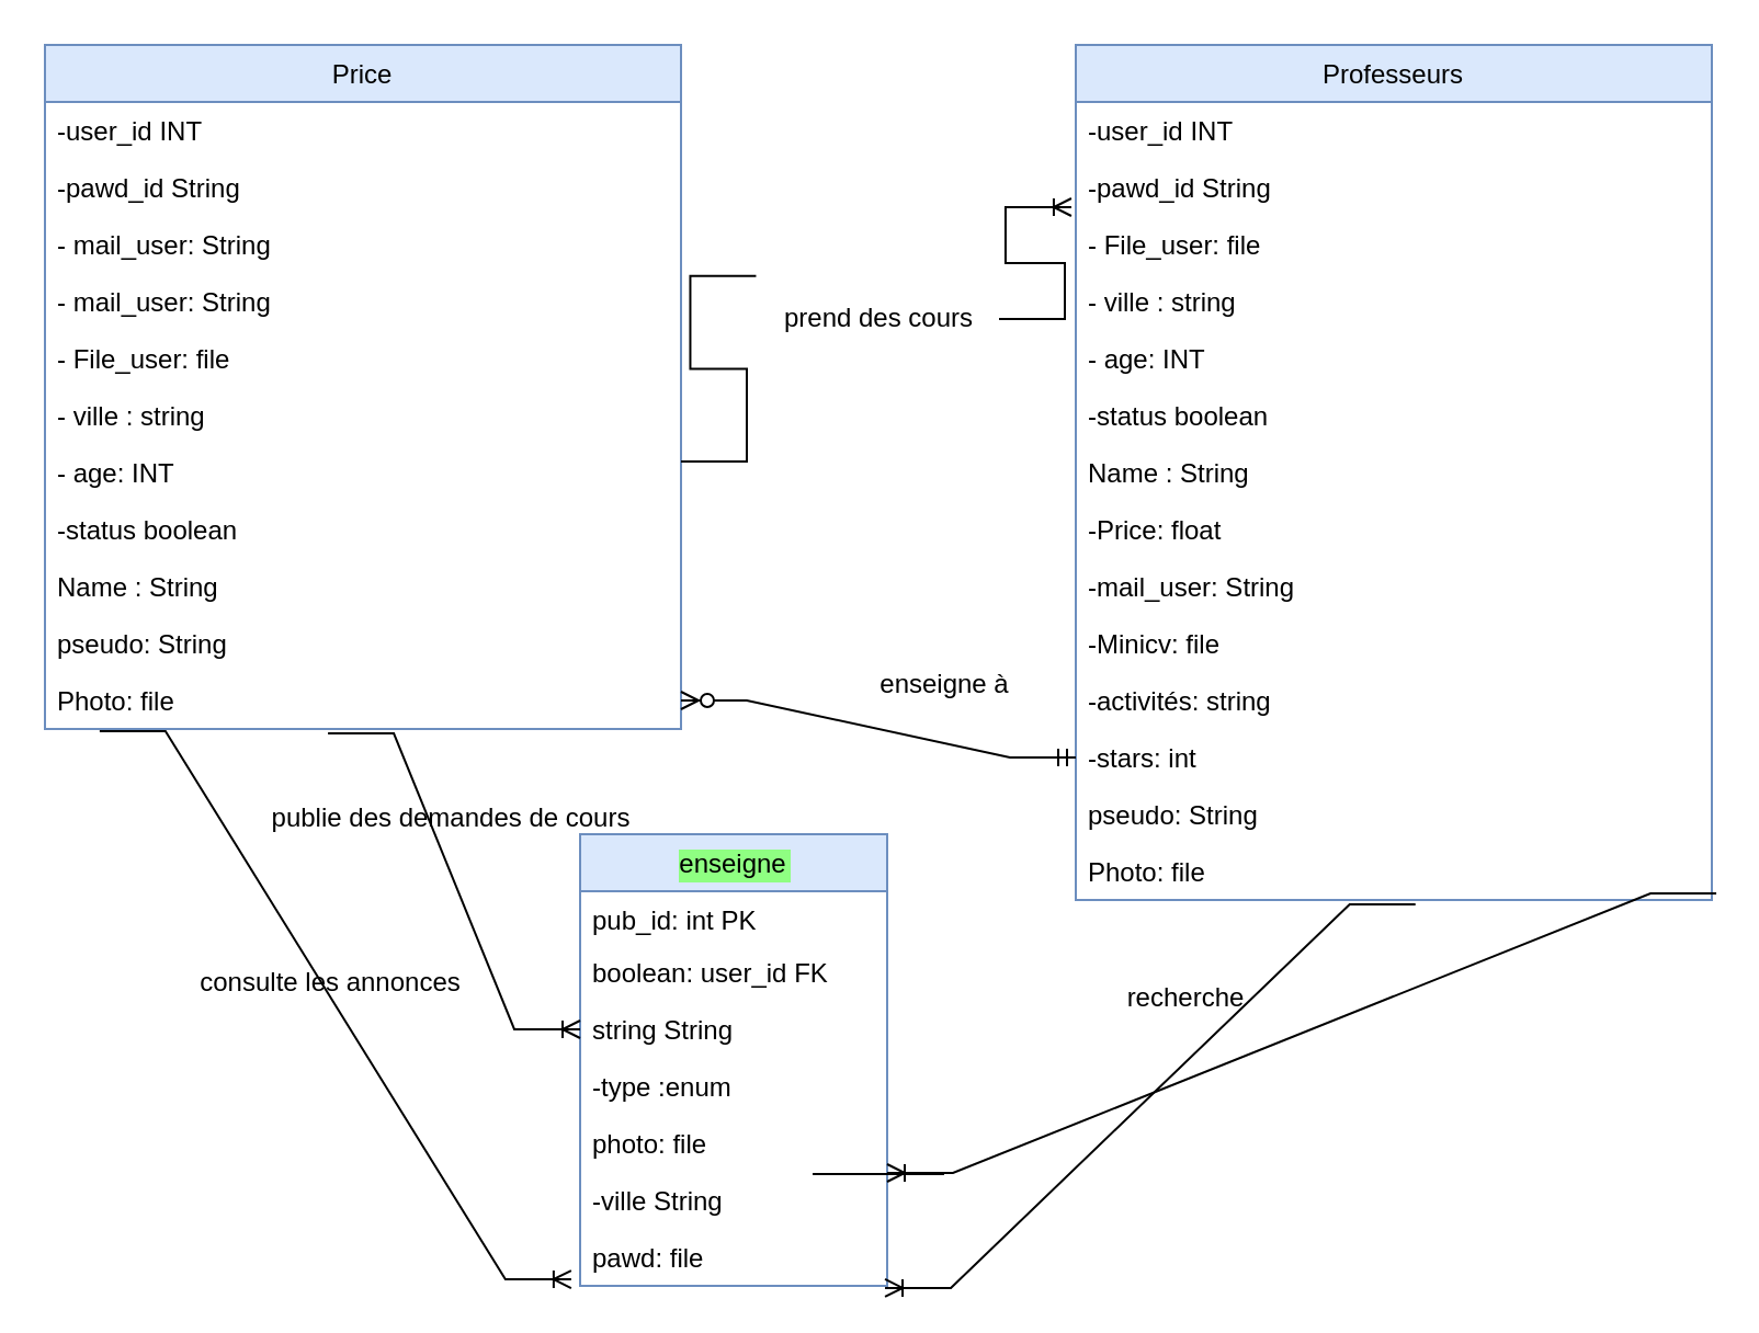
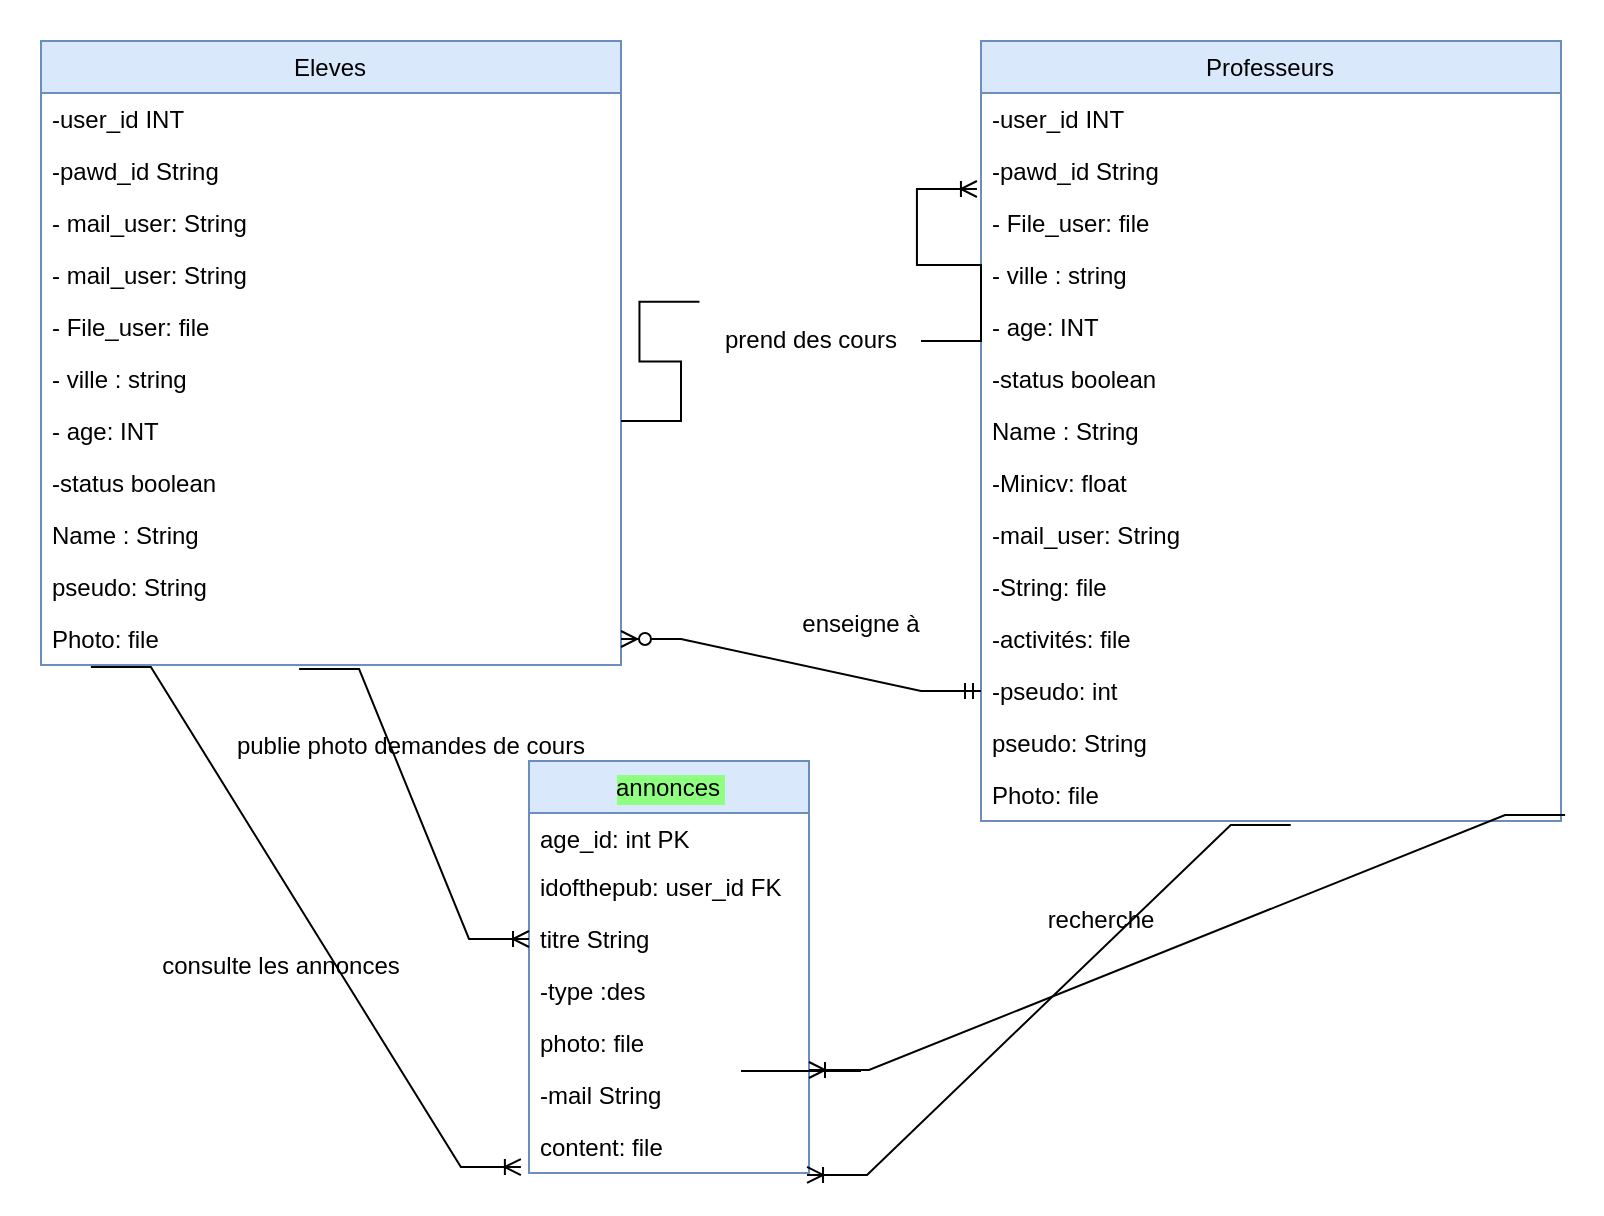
- <mxCell id="10" value="Price" style="swimlane;fontStyle=0;childLayout=stackLayout;horizontal=1;startSize=26;fillColor=#dae8fc;horizontalStack=0;resizeParent=1;resizeParentMax=0;resizeLast=0;collapsible=1;marginBottom=0;strokeColor=#6c8ebf;" parent="1" vertex="1"><mxGeometry x="20" y="20" width="290" height="312" as="geometry" /></mxCell>
+ <mxCell id="10" value="Eleves" style="swimlane;fontStyle=0;childLayout=stackLayout;horizontal=1;startSize=26;fillColor=#dae8fc;horizontalStack=0;resizeParent=1;resizeParentMax=0;resizeLast=0;collapsible=1;marginBottom=0;strokeColor=#6c8ebf;" parent="1" vertex="1"><mxGeometry x="20" y="20" width="290" height="312" as="geometry" /></mxCell>
- <mxCell id="48" value="prend des cours" style="text;html=1;align=center;verticalAlign=middle;resizable=0;points=[];autosize=1;strokeColor=none;fillColor=none;" parent="1" vertex="1"><mxGeometry x="345" y="130" width="110" height="30" as="geometry" /></mxCell>
+ <mxCell id="48" value="prend des cours" style="text;html=1;align=center;verticalAlign=middle;resizable=0;points=[];autosize=1;strokeColor=none;fillColor=none;" parent="1" vertex="1"><mxGeometry x="350" y="155" width="110" height="30" as="geometry" /></mxCell>
- <mxCell id="30" value="-Price: float" style="text;strokeColor=none;fillColor=none;align=left;verticalAlign=top;spacingLeft=4;spacingRight=4;overflow=hidden;rotatable=0;points=[[0,0.5],[1,0.5]];portConstraint=eastwest;" parent="22" vertex="1"><mxGeometry y="208" width="290" height="26" as="geometry" /></mxCell>
+ <mxCell id="30" value="-Minicv: float" style="text;strokeColor=none;fillColor=none;align=left;verticalAlign=top;spacingLeft=4;spacingRight=4;overflow=hidden;rotatable=0;points=[[0,0.5],[1,0.5]];portConstraint=eastwest;" parent="22" vertex="1"><mxGeometry y="208" width="290" height="26" as="geometry" /></mxCell>
- <mxCell id="32" value="-Minicv: file" style="text;strokeColor=none;fillColor=none;align=left;verticalAlign=top;spacingLeft=4;spacingRight=4;overflow=hidden;rotatable=0;points=[[0,0.5],[1,0.5]];portConstraint=eastwest;" parent="22" vertex="1"><mxGeometry y="260" width="290" height="26" as="geometry" /></mxCell>
+ <mxCell id="32" value="-String: file" style="text;strokeColor=none;fillColor=none;align=left;verticalAlign=top;spacingLeft=4;spacingRight=4;overflow=hidden;rotatable=0;points=[[0,0.5],[1,0.5]];portConstraint=eastwest;" parent="22" vertex="1"><mxGeometry y="260" width="290" height="26" as="geometry" /></mxCell>
- <mxCell id="33" value="-activités: string&#10;" style="text;strokeColor=none;fillColor=none;align=left;verticalAlign=top;spacingLeft=4;spacingRight=4;overflow=hidden;rotatable=0;points=[[0,0.5],[1,0.5]];portConstraint=eastwest;" parent="22" vertex="1"><mxGeometry y="286" width="290" height="26" as="geometry" /></mxCell>
+ <mxCell id="33" value="-activités: file&#10;" style="text;strokeColor=none;fillColor=none;align=left;verticalAlign=top;spacingLeft=4;spacingRight=4;overflow=hidden;rotatable=0;points=[[0,0.5],[1,0.5]];portConstraint=eastwest;" parent="22" vertex="1"><mxGeometry y="286" width="290" height="26" as="geometry" /></mxCell>
- <mxCell id="34" value="-stars: int&#10;" style="text;strokeColor=none;fillColor=none;align=left;verticalAlign=top;spacingLeft=4;spacingRight=4;overflow=hidden;rotatable=0;points=[[0,0.5],[1,0.5]];portConstraint=eastwest;" parent="22" vertex="1"><mxGeometry y="312" width="290" height="26" as="geometry" /></mxCell>
+ <mxCell id="34" value="-pseudo: int&#10;" style="text;strokeColor=none;fillColor=none;align=left;verticalAlign=top;spacingLeft=4;spacingRight=4;overflow=hidden;rotatable=0;points=[[0,0.5],[1,0.5]];portConstraint=eastwest;" parent="22" vertex="1"><mxGeometry y="312" width="290" height="26" as="geometry" /></mxCell>
- <mxCell id="40" value="&lt;div&gt;publie des demandes de cours&lt;/div&gt;&lt;div&gt;&lt;br&gt;&lt;/div&gt;" style="text;html=1;align=center;verticalAlign=middle;resizable=0;points=[];autosize=1;strokeColor=none;fillColor=none;" parent="1" vertex="1"><mxGeometry x="110" y="360" width="190" height="40" as="geometry" /></mxCell>
+ <mxCell id="40" value="&lt;div&gt;publie photo demandes de cours&lt;/div&gt;&lt;div&gt;&lt;br&gt;&lt;/div&gt;" style="text;html=1;align=center;verticalAlign=middle;resizable=0;points=[];autosize=1;strokeColor=none;fillColor=none;" parent="1" vertex="1"><mxGeometry x="110" y="360" width="190" height="40" as="geometry" /></mxCell>
- <mxCell id="2" value="enseigne" style="swimlane;fontStyle=0;childLayout=stackLayout;horizontal=1;startSize=26;fillColor=#dae8fc;horizontalStack=0;resizeParent=1;resizeParentMax=0;resizeLast=0;collapsible=1;marginBottom=0;labelBackgroundColor=#8FFF82;strokeColor=#6c8ebf;" parent="1" vertex="1"><mxGeometry x="264" y="380" width="140" height="206" as="geometry"><mxRectangle x="274" y="520" width="90" height="30" as="alternateBounds" /></mxGeometry></mxCell>
+ <mxCell id="2" value="annonces" style="swimlane;fontStyle=0;childLayout=stackLayout;horizontal=1;startSize=26;fillColor=#dae8fc;horizontalStack=0;resizeParent=1;resizeParentMax=0;resizeLast=0;collapsible=1;marginBottom=0;labelBackgroundColor=#8FFF82;strokeColor=#6c8ebf;" parent="1" vertex="1"><mxGeometry x="264" y="380" width="140" height="206" as="geometry"><mxRectangle x="274" y="520" width="90" height="30" as="alternateBounds" /></mxGeometry></mxCell>
- <mxCell id="3" value="pub_id: int PK" style="text;strokeColor=none;fillColor=none;align=left;verticalAlign=top;spacingLeft=4;spacingRight=4;overflow=hidden;rotatable=0;points=[[0,0.5],[1,0.5]];portConstraint=eastwest;" parent="2" vertex="1"><mxGeometry y="26" width="140" height="24" as="geometry" /></mxCell>
+ <mxCell id="3" value="age_id: int PK" style="text;strokeColor=none;fillColor=none;align=left;verticalAlign=top;spacingLeft=4;spacingRight=4;overflow=hidden;rotatable=0;points=[[0,0.5],[1,0.5]];portConstraint=eastwest;" parent="2" vertex="1"><mxGeometry y="26" width="140" height="24" as="geometry" /></mxCell>
- <mxCell id="4" value="boolean: user_id FK" style="text;strokeColor=none;fillColor=none;align=left;verticalAlign=top;spacingLeft=4;spacingRight=4;overflow=hidden;rotatable=0;points=[[0,0.5],[1,0.5]];portConstraint=eastwest;" parent="2" vertex="1"><mxGeometry y="50" width="140" height="26" as="geometry" /></mxCell>
+ <mxCell id="4" value="idofthepub: user_id FK" style="text;strokeColor=none;fillColor=none;align=left;verticalAlign=top;spacingLeft=4;spacingRight=4;overflow=hidden;rotatable=0;points=[[0,0.5],[1,0.5]];portConstraint=eastwest;" parent="2" vertex="1"><mxGeometry y="50" width="140" height="26" as="geometry" /></mxCell>
- <mxCell id="43" value="&lt;div&gt;consulte les annonces&lt;/div&gt;&lt;div&gt;&lt;br&gt;&lt;/div&gt;" style="text;html=1;align=center;verticalAlign=middle;resizable=0;points=[];autosize=1;strokeColor=none;fillColor=none;" parent="1" vertex="1"><mxGeometry x="80" y="435" width="140" height="40" as="geometry" /></mxCell>
+ <mxCell id="43" value="&lt;div&gt;consulte les annonces&lt;/div&gt;&lt;div&gt;&lt;br&gt;&lt;/div&gt;" style="text;html=1;align=center;verticalAlign=middle;resizable=0;points=[];autosize=1;strokeColor=none;fillColor=none;" parent="1" vertex="1"><mxGeometry x="70" y="470" width="140" height="40" as="geometry" /></mxCell>
- <mxCell id="45" value="recherche" style="text;html=1;align=center;verticalAlign=middle;resizable=0;points=[];autosize=1;strokeColor=none;fillColor=none;" parent="1" vertex="1"><mxGeometry x="500" y="440" width="80" height="30" as="geometry" /></mxCell>
+ <mxCell id="45" value="recherche" style="text;html=1;align=center;verticalAlign=middle;resizable=0;points=[];autosize=1;strokeColor=none;fillColor=none;" parent="1" vertex="1"><mxGeometry x="510" y="445" width="80" height="30" as="geometry" /></mxCell>
- <mxCell id="5" value="string String" style="text;strokeColor=none;fillColor=none;align=left;verticalAlign=top;spacingLeft=4;spacingRight=4;overflow=hidden;rotatable=0;points=[[0,0.5],[1,0.5]];portConstraint=eastwest;" parent="2" vertex="1"><mxGeometry y="76" width="140" height="26" as="geometry" /></mxCell>
+ <mxCell id="5" value="titre String" style="text;strokeColor=none;fillColor=none;align=left;verticalAlign=top;spacingLeft=4;spacingRight=4;overflow=hidden;rotatable=0;points=[[0,0.5],[1,0.5]];portConstraint=eastwest;" parent="2" vertex="1"><mxGeometry y="76" width="140" height="26" as="geometry" /></mxCell>
- <mxCell id="6" value="-type :enum" style="text;strokeColor=none;fillColor=none;align=left;verticalAlign=top;spacingLeft=4;spacingRight=4;overflow=hidden;rotatable=0;points=[[0,0.5],[1,0.5]];portConstraint=eastwest;" parent="2" vertex="1"><mxGeometry y="102" width="140" height="26" as="geometry" /></mxCell>
+ <mxCell id="6" value="-type :des" style="text;strokeColor=none;fillColor=none;align=left;verticalAlign=top;spacingLeft=4;spacingRight=4;overflow=hidden;rotatable=0;points=[[0,0.5],[1,0.5]];portConstraint=eastwest;" parent="2" vertex="1"><mxGeometry y="102" width="140" height="26" as="geometry" /></mxCell>
- <mxCell id="8" value="-ville String&#10;" style="text;strokeColor=none;fillColor=none;align=left;verticalAlign=top;spacingLeft=4;spacingRight=4;overflow=hidden;rotatable=0;points=[[0,0.5],[1,0.5]];portConstraint=eastwest;" parent="2" vertex="1"><mxGeometry y="154" width="140" height="26" as="geometry" /></mxCell>
+ <mxCell id="8" value="-mail String&#10;" style="text;strokeColor=none;fillColor=none;align=left;verticalAlign=top;spacingLeft=4;spacingRight=4;overflow=hidden;rotatable=0;points=[[0,0.5],[1,0.5]];portConstraint=eastwest;" parent="2" vertex="1"><mxGeometry y="154" width="140" height="26" as="geometry" /></mxCell>
- <mxCell id="9" value="pawd: file" style="text;strokeColor=none;fillColor=none;align=left;verticalAlign=top;spacingLeft=4;spacingRight=4;overflow=hidden;rotatable=0;points=[[0,0.5],[1,0.5]];portConstraint=eastwest;" parent="2" vertex="1"><mxGeometry y="180" width="140" height="26" as="geometry" /></mxCell>
+ <mxCell id="9" value="content: file" style="text;strokeColor=none;fillColor=none;align=left;verticalAlign=top;spacingLeft=4;spacingRight=4;overflow=hidden;rotatable=0;points=[[0,0.5],[1,0.5]];portConstraint=eastwest;" parent="2" vertex="1"><mxGeometry y="180" width="140" height="26" as="geometry" /></mxCell>
